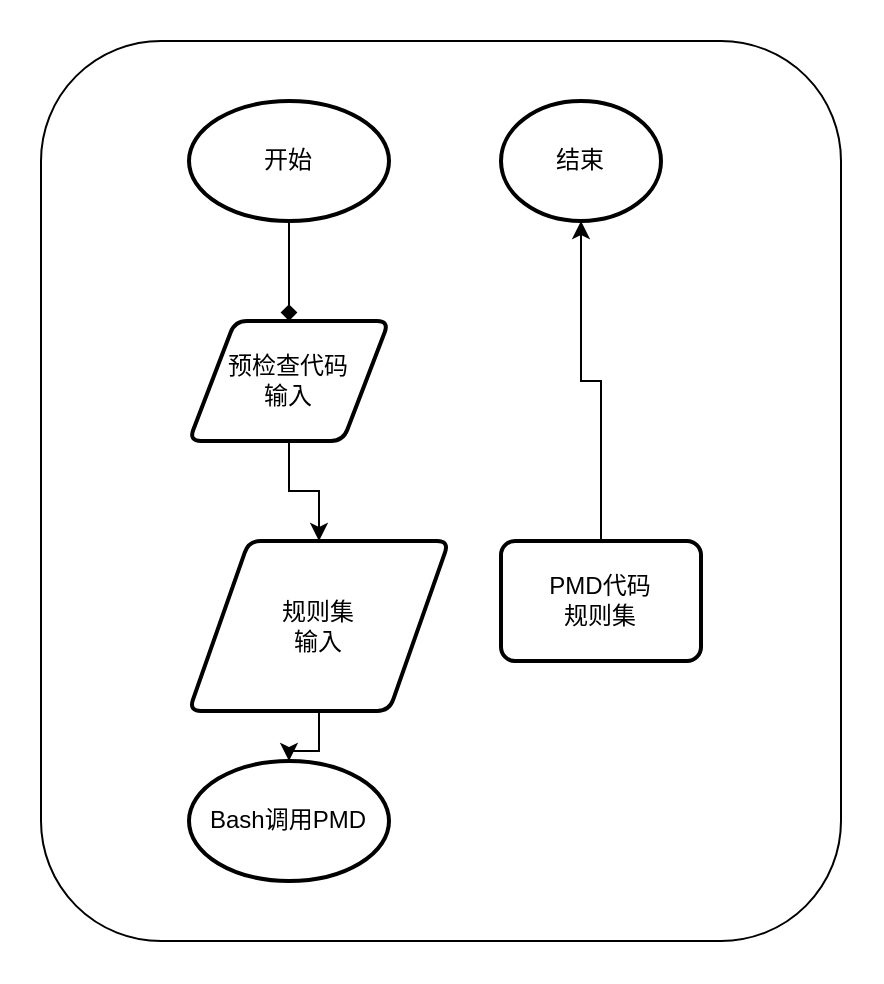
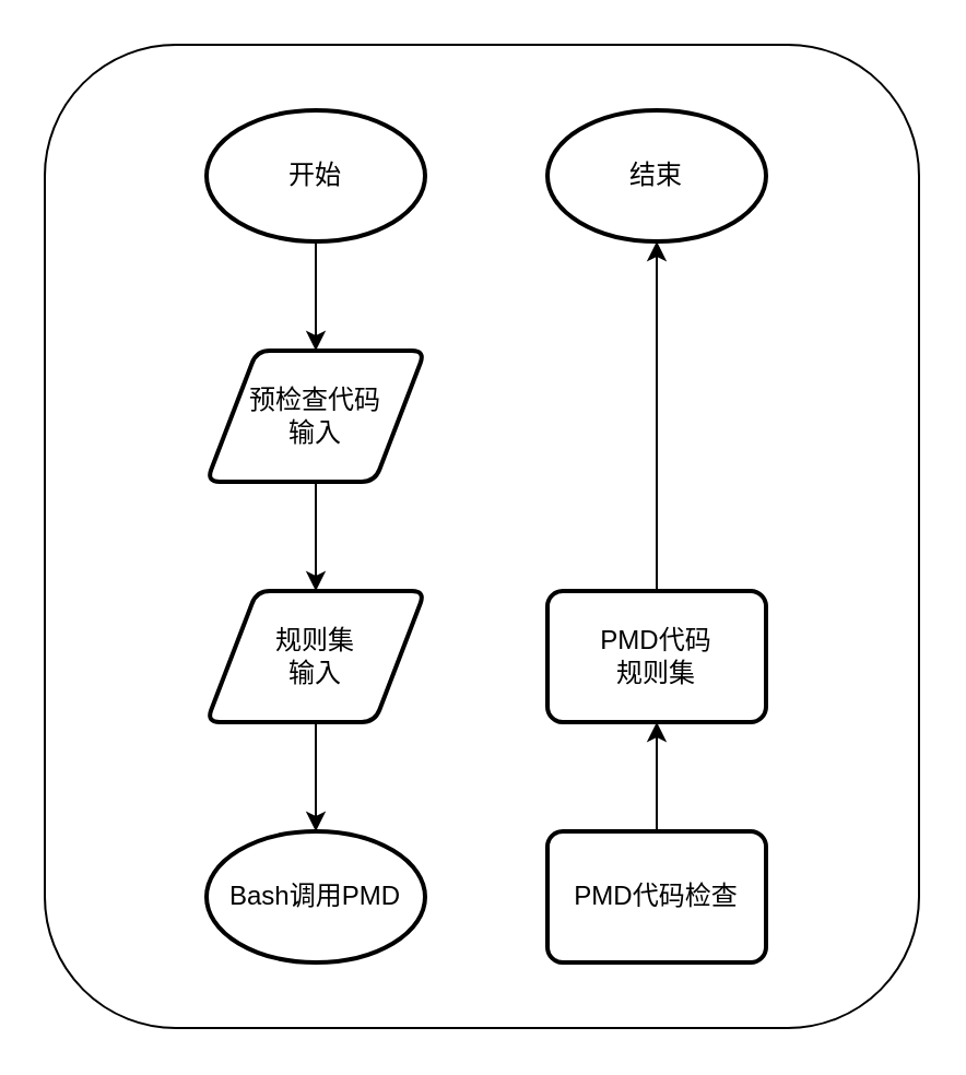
- <mxCell id="12" value="结束" style="strokeWidth=2;html=1;shape=mxgraph.flowchart.start_1;whiteSpace=wrap;" vertex="1" parent="1"><mxGeometry x="250" y="50" width="80" height="60" as="geometry" /></mxCell>
+ <mxCell id="12" value="结束" style="strokeWidth=2;html=1;shape=mxgraph.flowchart.start_1;whiteSpace=wrap;" vertex="1" parent="1"><mxGeometry x="250" y="50" width="100" height="60" as="geometry" /></mxCell>
- <mxCell id="3" value="" style="edgeStyle=orthogonalEdgeStyle;rounded=0;orthogonalLoop=1;jettySize=auto;html=1;entryX=0.5;entryY=0;entryDx=0;entryDy=0;endArrow=diamond;" edge="1" parent="1" source="4" target="6"><mxGeometry relative="1" as="geometry"><mxPoint x="144" y="160" as="targetPoint" /></mxGeometry></mxCell>
+ <mxCell id="3" value="" style="edgeStyle=orthogonalEdgeStyle;rounded=0;orthogonalLoop=1;jettySize=auto;html=1;entryX=0.5;entryY=0;entryDx=0;entryDy=0;" edge="1" parent="1" source="4" target="6"><mxGeometry relative="1" as="geometry"><mxPoint x="144" y="160" as="targetPoint" /></mxGeometry></mxCell>
- <mxCell id="8" value="规则集&lt;br&gt;输入" style="shape=parallelogram;html=1;strokeWidth=2;perimeter=parallelogramPerimeter;whiteSpace=wrap;rounded=1;arcSize=12;size=0.23;" vertex="1" parent="1"><mxGeometry x="94" y="270" width="130" height="85" as="geometry" /></mxCell>
+ <mxCell id="8" value="规则集&lt;br&gt;输入" style="shape=parallelogram;html=1;strokeWidth=2;perimeter=parallelogramPerimeter;whiteSpace=wrap;rounded=1;arcSize=12;size=0.23;" vertex="1" parent="1"><mxGeometry x="94" y="270" width="100" height="60" as="geometry" /></mxCell>
+ <mxCell id="10" value="" style="edgeStyle=orthogonalEdgeStyle;rounded=0;orthogonalLoop=1;jettySize=auto;html=1;" edge="1" parent="1" source="11" target="14"><mxGeometry relative="1" as="geometry" /></mxCell>
+ <mxCell id="11" value="PMD代码检查" style="rounded=1;whiteSpace=wrap;html=1;absoluteArcSize=1;arcSize=14;strokeWidth=2;" vertex="1" parent="1"><mxGeometry x="250" y="380" width="100" height="60" as="geometry" /></mxCell>
